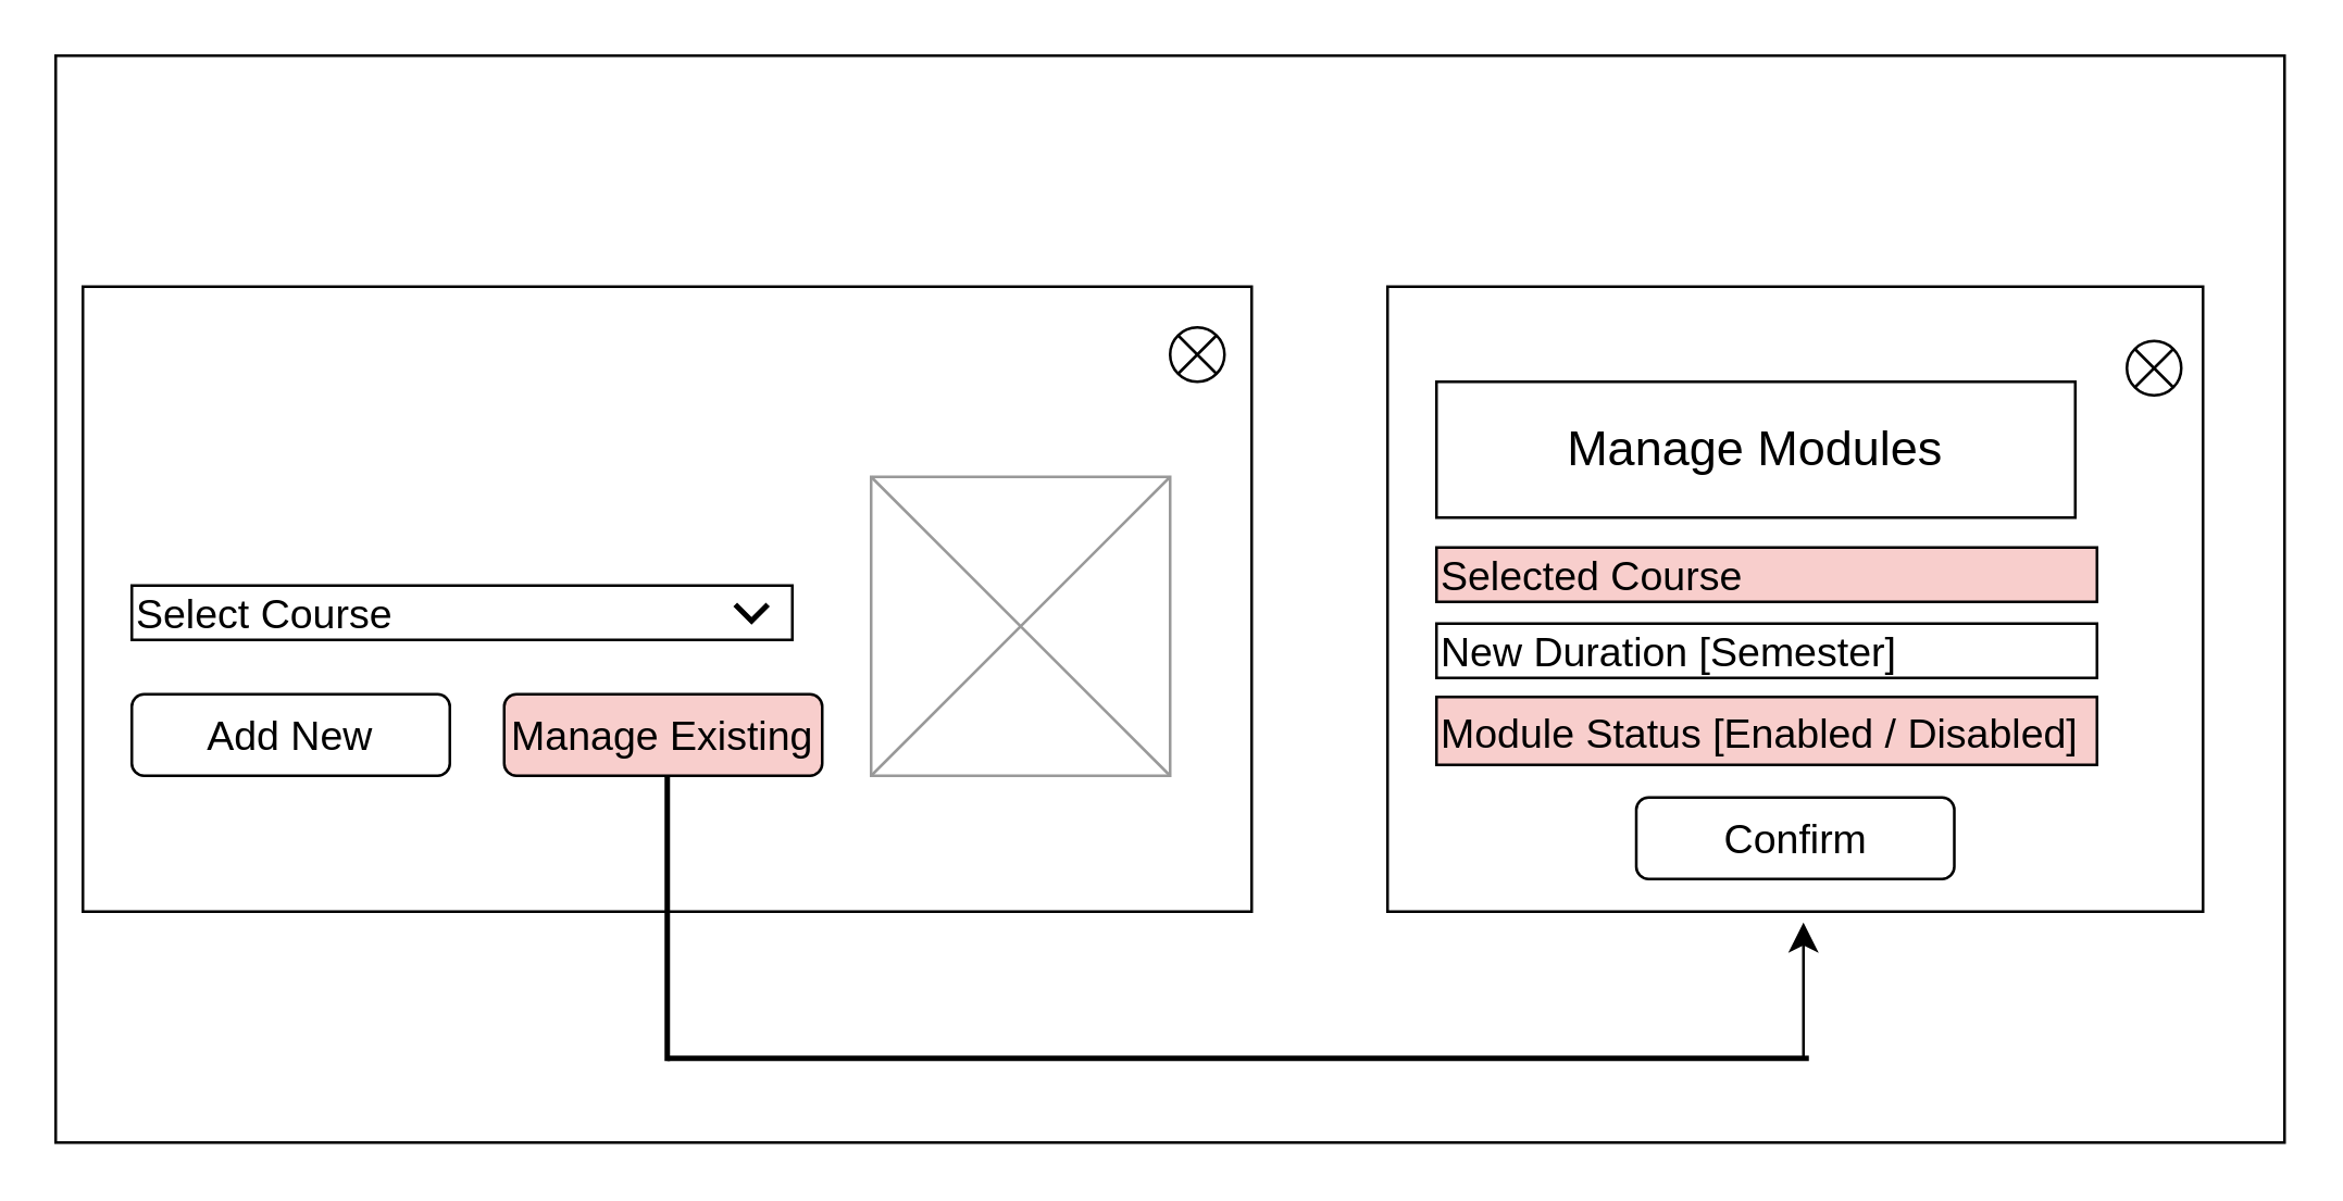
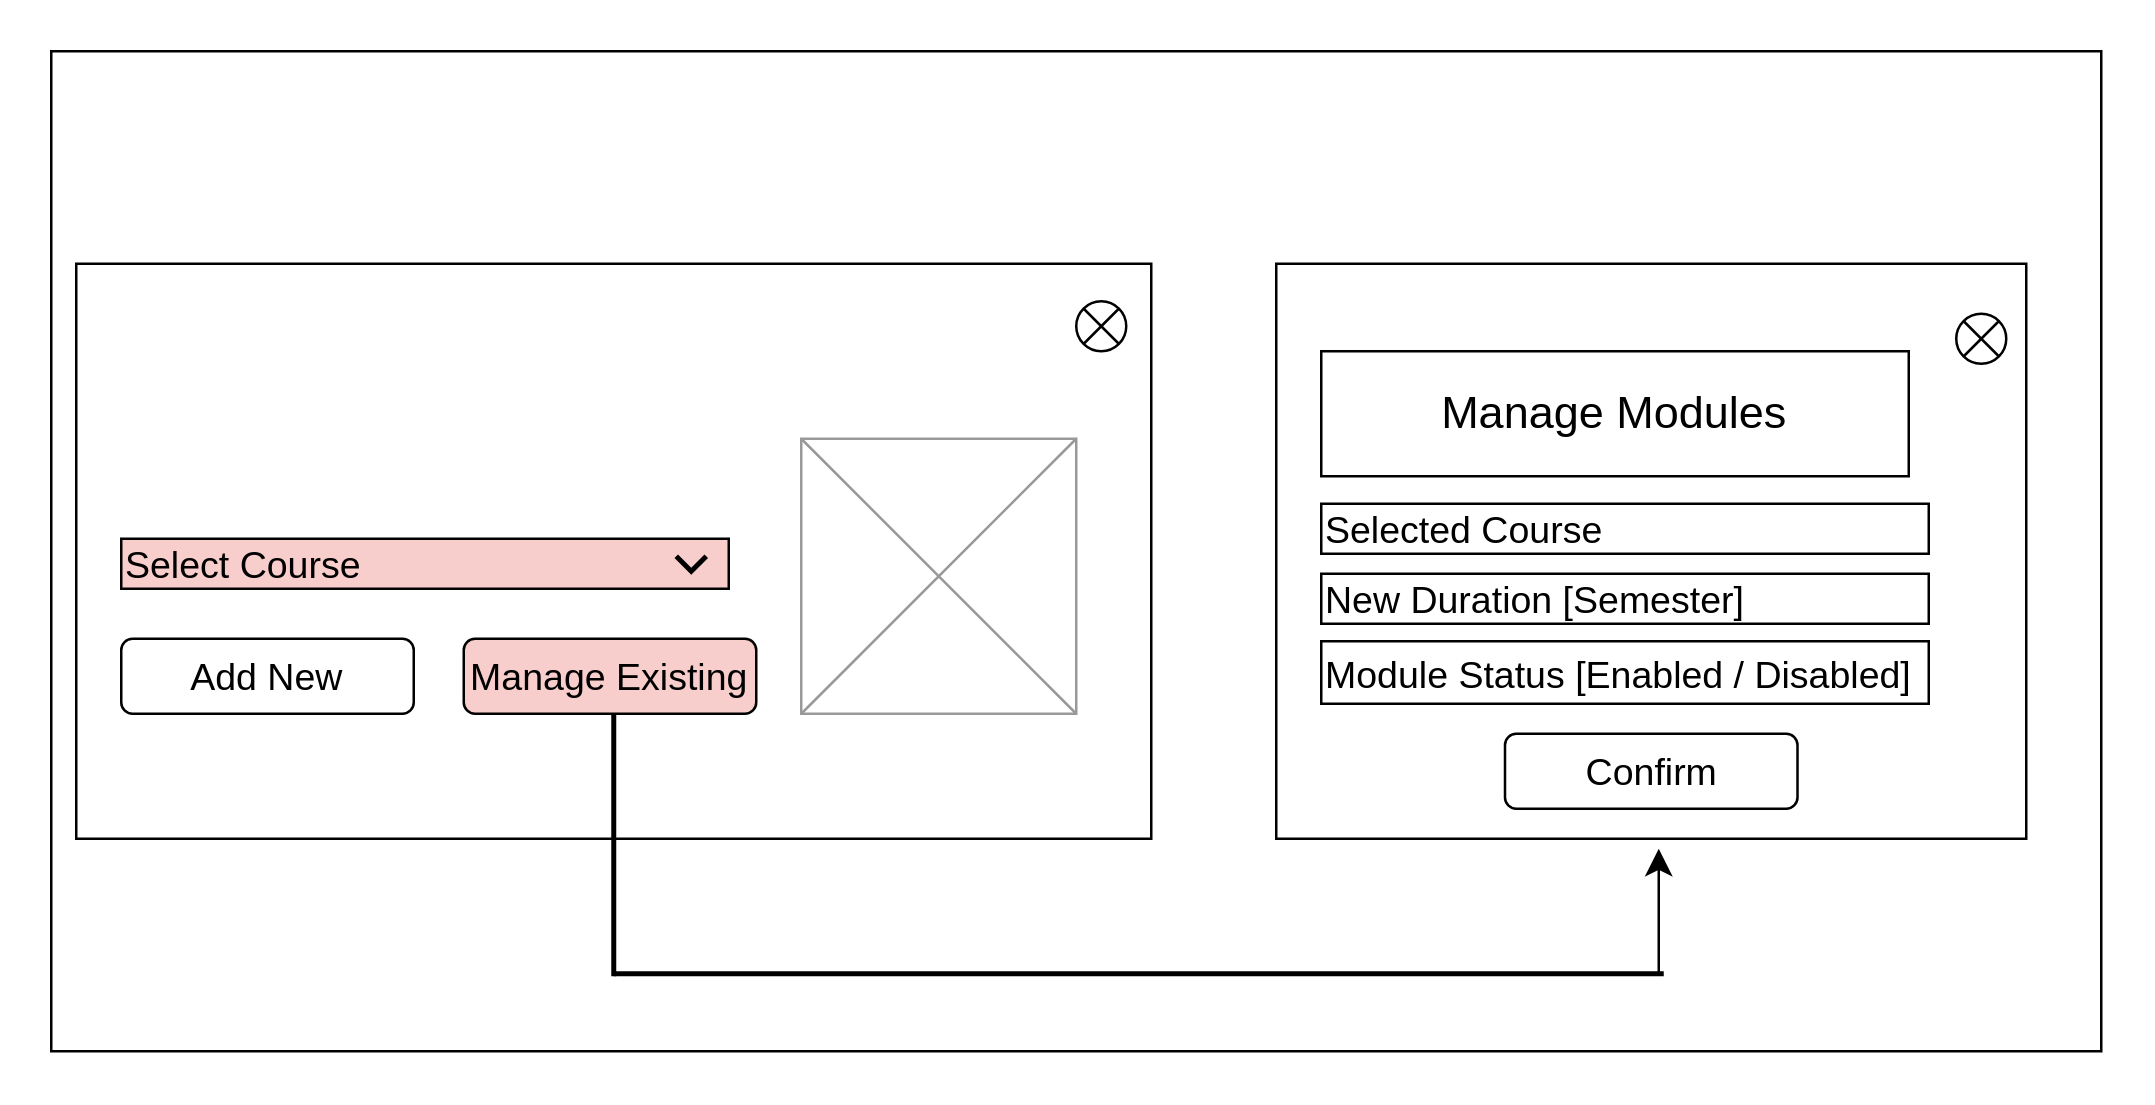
- <mxCell id="14" value="&lt;font style=&quot;font-size: 15px;&quot;&gt;Selected Course&lt;/font&gt;" style="rounded=0;whiteSpace=wrap;html=1;align=left;fillColor=#f8cecc;" vertex="1" parent="1"><mxGeometry x="528" y="201" width="243" height="20" as="geometry" /></mxCell>
+ <mxCell id="14" value="&lt;font style=&quot;font-size: 15px;&quot;&gt;Selected Course&lt;/font&gt;" style="rounded=0;whiteSpace=wrap;html=1;align=left;" vertex="1" parent="1"><mxGeometry x="528" y="201" width="243" height="20" as="geometry" /></mxCell>
- <mxCell id="7" value="&lt;font style=&quot;font-size: 15px;&quot;&gt;Select Course&lt;/font&gt;" style="rounded=0;whiteSpace=wrap;html=1;align=left;" parent="1" vertex="1"><mxGeometry x="48" y="215" width="243" height="20" as="geometry" /></mxCell>
+ <mxCell id="7" value="&lt;font style=&quot;font-size: 15px;&quot;&gt;Select Course&lt;/font&gt;" style="rounded=0;whiteSpace=wrap;html=1;align=left;fillColor=#f8cecc;" parent="1" vertex="1"><mxGeometry x="48" y="215" width="243" height="20" as="geometry" /></mxCell>
- <mxCell id="15" value="&lt;font style=&quot;font-size: 15px;&quot;&gt;Module Status [Enabled / Disabled]&lt;/font&gt;" style="rounded=0;whiteSpace=wrap;html=1;align=left;fillColor=#f8cecc;" vertex="1" parent="1"><mxGeometry x="528" y="256" width="243" height="25" as="geometry" /></mxCell>
+ <mxCell id="15" value="&lt;font style=&quot;font-size: 15px;&quot;&gt;Module Status [Enabled / Disabled]&lt;/font&gt;" style="rounded=0;whiteSpace=wrap;html=1;align=left;" vertex="1" parent="1"><mxGeometry x="528" y="256" width="243" height="25" as="geometry" /></mxCell>
